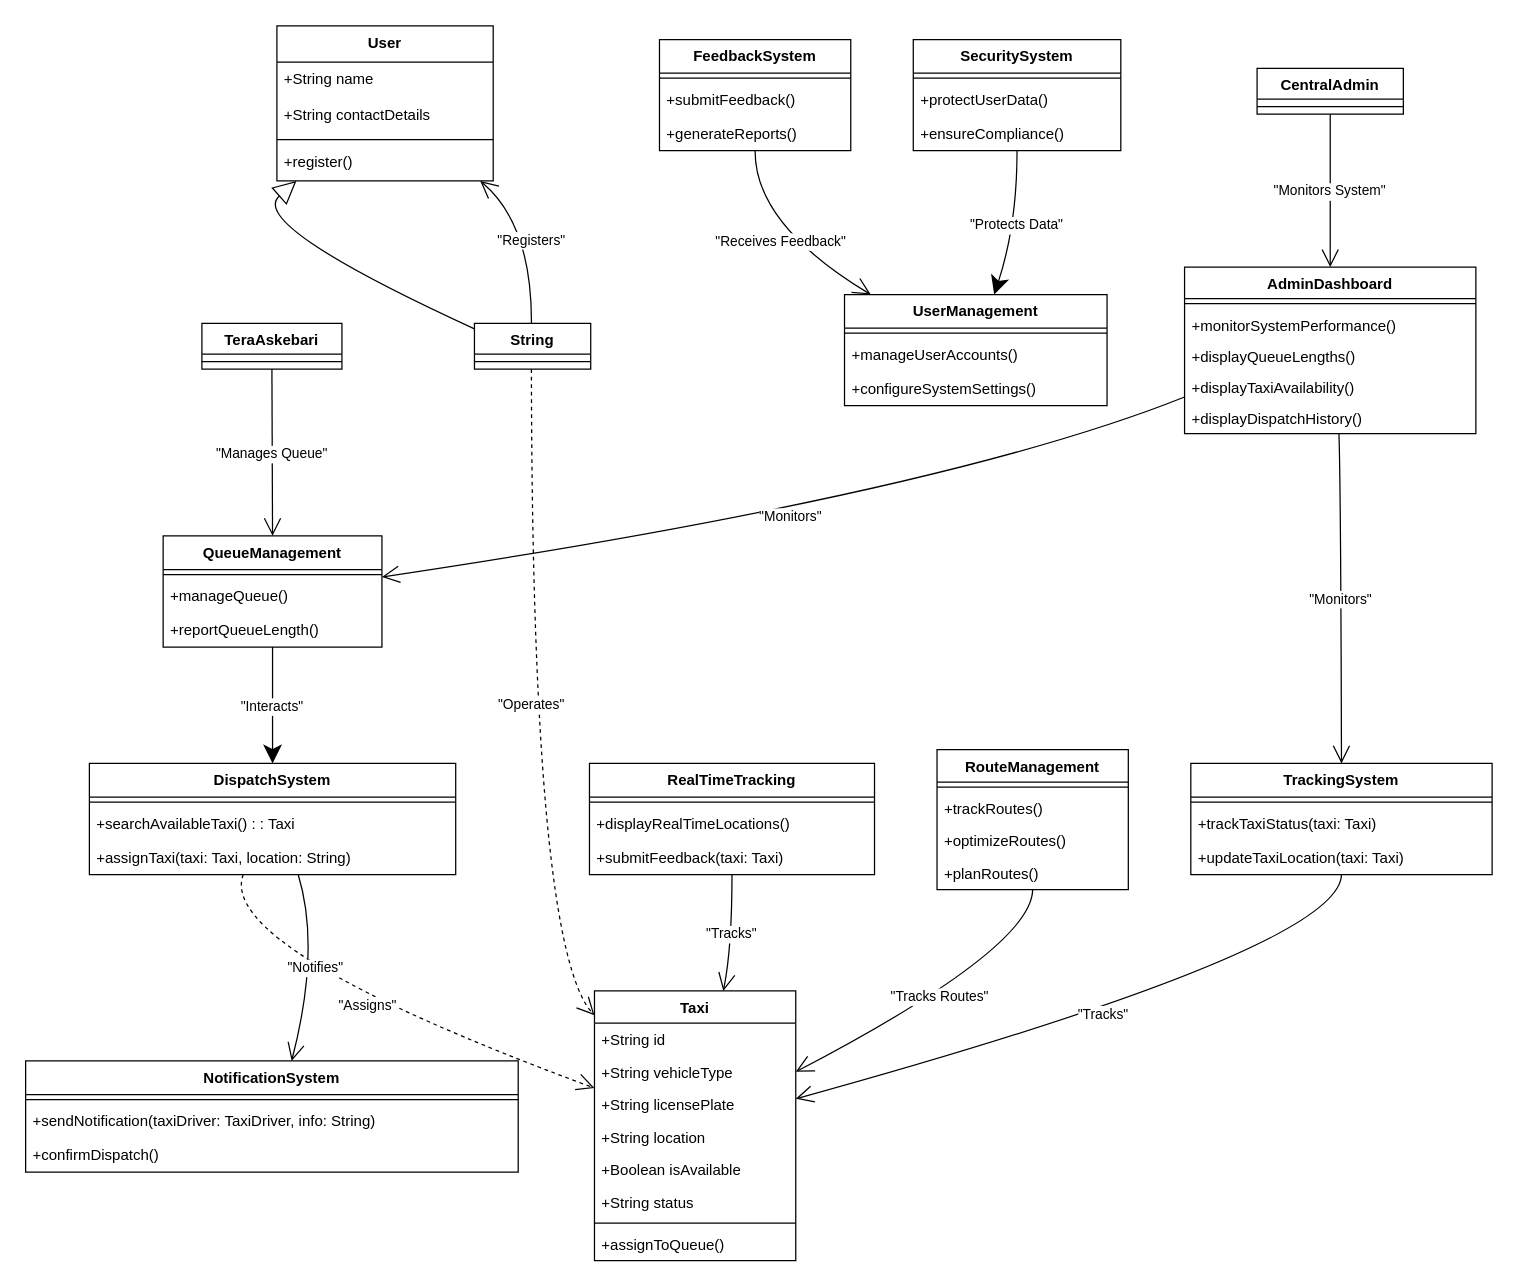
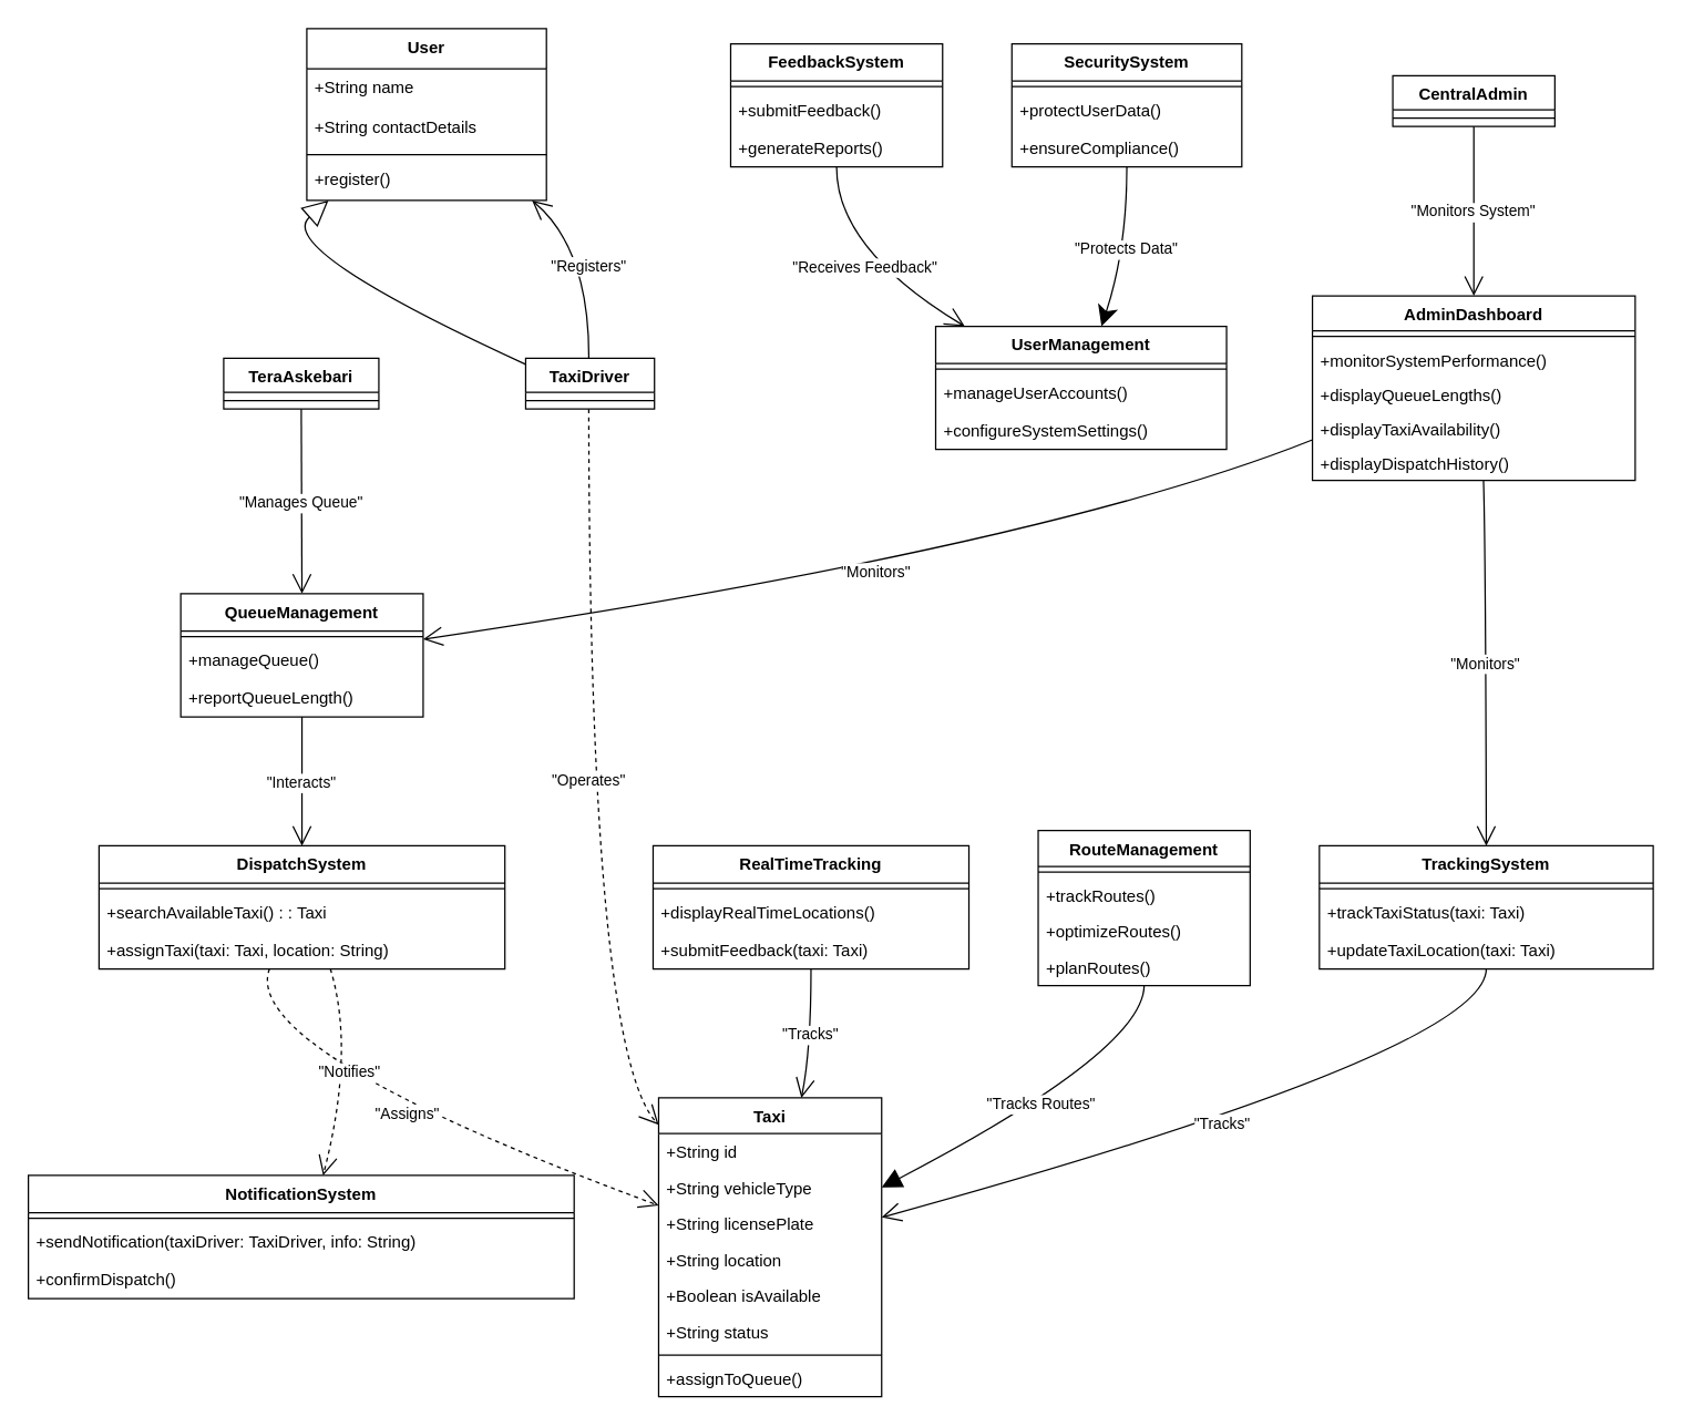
- <mxCell id="61" value="String" style="swimlane;fontStyle=1;align=center;verticalAlign=top;childLayout=stackLayout;horizontal=1;startSize=24.7;horizontalStack=0;resizeParent=1;resizeParentMax=0;resizeLast=0;collapsible=0;marginBottom=0;" vertex="1" parent="1"><mxGeometry x="379" y="258" width="93" height="36.7" as="geometry" /></mxCell>
+ <mxCell id="61" value="TaxiDriver" style="swimlane;fontStyle=1;align=center;verticalAlign=top;childLayout=stackLayout;horizontal=1;startSize=24.7;horizontalStack=0;resizeParent=1;resizeParentMax=0;resizeLast=0;collapsible=0;marginBottom=0;" vertex="1" parent="1"><mxGeometry x="379" y="258" width="93" height="36.7" as="geometry" /></mxCell>
- <mxCell id="70" value="&quot;Interacts&quot;" style="curved=1;startArrow=none;endArrow=classic;endSize=12;exitX=0.5;exitY=1.01;entryX=0.5;entryY=0;rounded=0;" edge="1" parent="1" source="16" target="20"><mxGeometry relative="1" as="geometry"><Array as="points" /></mxGeometry></mxCell>
+ <mxCell id="70" value="&quot;Interacts&quot;" style="curved=1;startArrow=none;endArrow=open;endSize=12;exitX=0.5;exitY=1.01;entryX=0.5;entryY=0;rounded=0;" edge="1" parent="1" source="16" target="20"><mxGeometry relative="1" as="geometry"><Array as="points" /></mxGeometry></mxCell>
- <mxCell id="72" value="&quot;Notifies&quot;" style="curved=1;startArrow=none;endArrow=open;endSize=12;exitX=0.57;exitY=1;entryX=0.54;entryY=0;rounded=0;" edge="1" parent="1" source="20" target="24"><mxGeometry relative="1" as="geometry"><Array as="points"><mxPoint x="256" y="758" /></Array></mxGeometry></mxCell>
+ <mxCell id="72" value="&quot;Notifies&quot;" style="curved=1;startArrow=none;endArrow=open;endSize=12;exitX=0.57;exitY=1;entryX=0.54;entryY=0;rounded=0;dashed=1;" edge="1" parent="1" source="20" target="24"><mxGeometry relative="1" as="geometry"><Array as="points"><mxPoint x="256" y="758" /></Array></mxGeometry></mxCell>
- <mxCell id="79" value="&quot;Tracks Routes&quot;" style="curved=1;startArrow=none;endArrow=open;endSize=12;exitX=0.5;exitY=1;entryX=1;entryY=0.3;rounded=0;" edge="1" parent="1" source="54" target="7"><mxGeometry relative="1" as="geometry"><Array as="points"><mxPoint x="825" y="758" /></Array></mxGeometry></mxCell>
+ <mxCell id="79" value="&quot;Tracks Routes&quot;" style="curved=1;startArrow=none;endArrow=block;endSize=12;exitX=0.5;exitY=1;entryX=1;entryY=0.3;rounded=0;" edge="1" parent="1" source="54" target="7"><mxGeometry relative="1" as="geometry"><Array as="points"><mxPoint x="825" y="758" /></Array></mxGeometry></mxCell>
